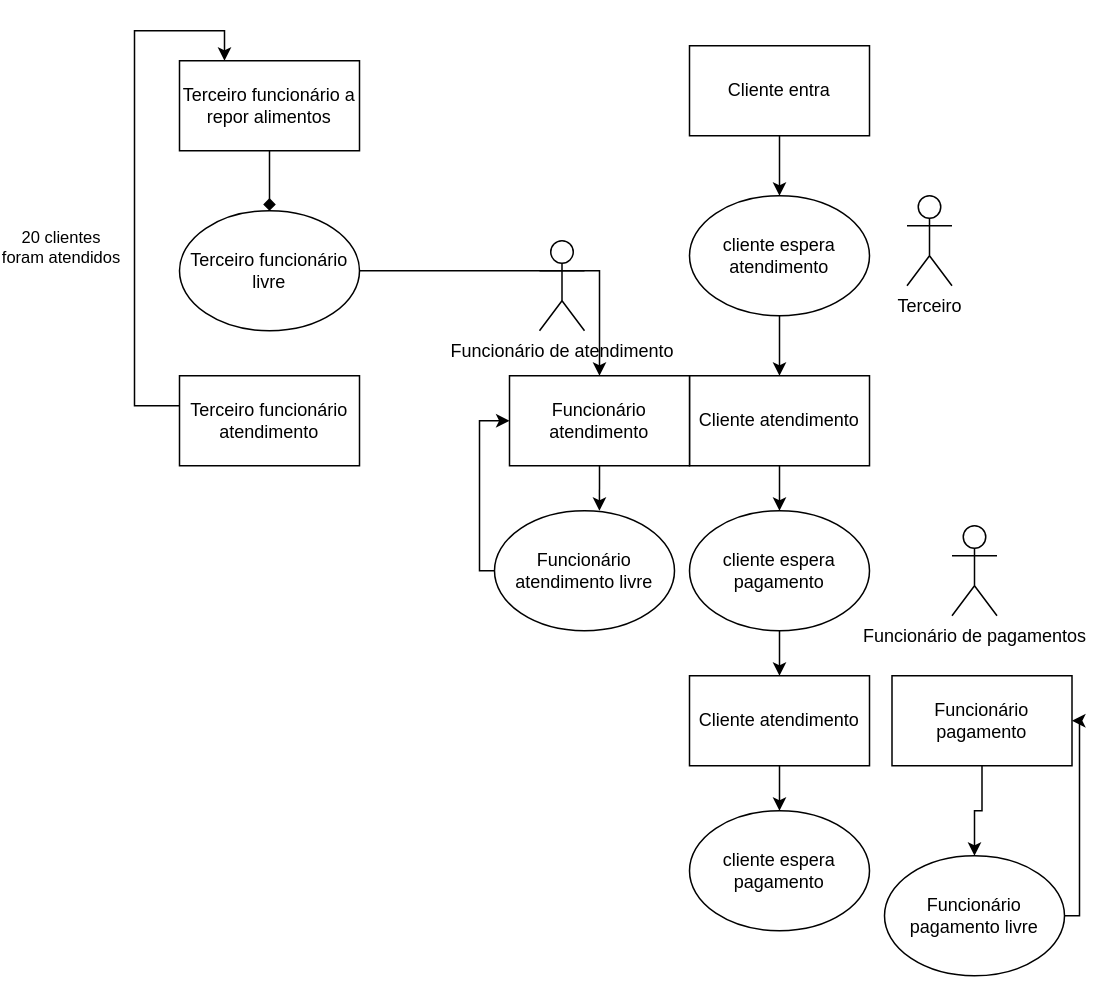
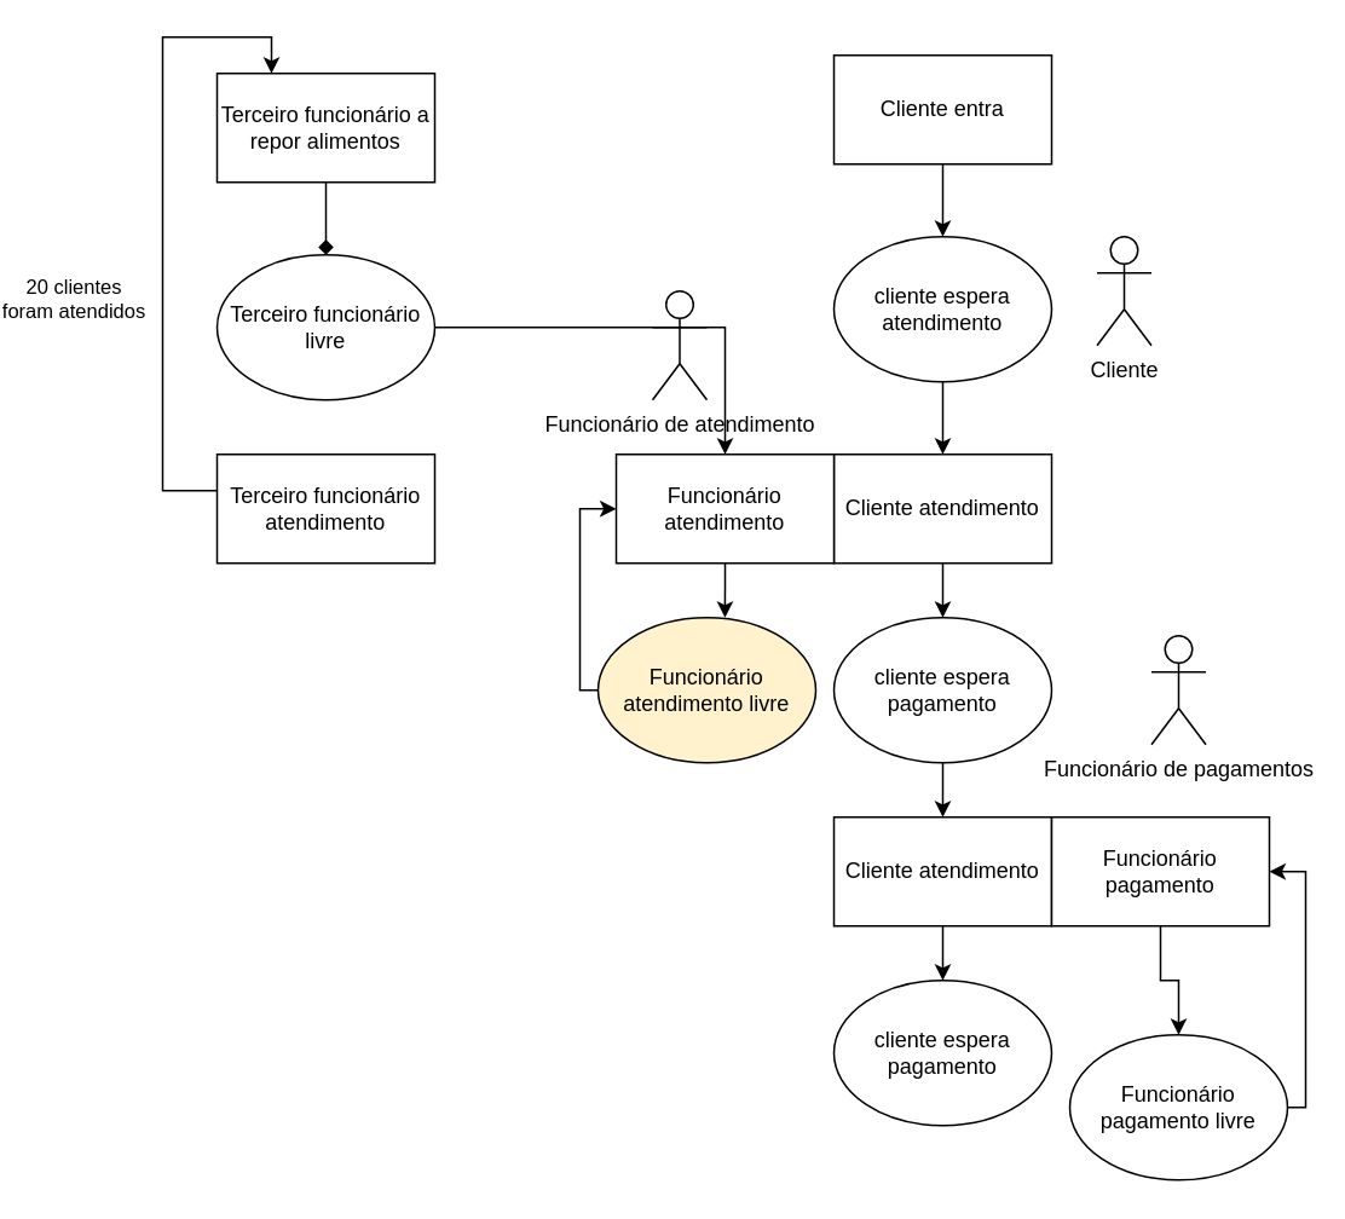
- <mxCell id="21" value="Terceiro" style="shape=umlActor;verticalLabelPosition=bottom;verticalAlign=top;html=1;outlineConnect=0;" vertex="1" parent="1"><mxGeometry x="535" y="130" width="30" height="60" as="geometry" /></mxCell>
+ <mxCell id="21" value="Cliente" style="shape=umlActor;verticalLabelPosition=bottom;verticalAlign=top;html=1;outlineConnect=0;" vertex="1" parent="1"><mxGeometry x="535" y="130" width="30" height="60" as="geometry" /></mxCell>
- <mxCell id="12" value="Funcionário atendimento livre" style="ellipse;whiteSpace=wrap;html=1;" vertex="1" parent="1"><mxGeometry x="260" y="340" width="120" height="80" as="geometry" /></mxCell>
+ <mxCell id="12" value="Funcionário atendimento livre" style="ellipse;whiteSpace=wrap;html=1;fillColor=#fff2cc;" vertex="1" parent="1"><mxGeometry x="260" y="340" width="120" height="80" as="geometry" /></mxCell>
- <mxCell id="16" value="Funcionário pagamento" style="rounded=0;whiteSpace=wrap;html=1;" vertex="1" parent="1"><mxGeometry x="525" y="450" width="120" height="60" as="geometry" /></mxCell>
+ <mxCell id="16" value="Funcionário pagamento" style="rounded=0;whiteSpace=wrap;html=1;" vertex="1" parent="1"><mxGeometry x="510" y="450" width="120" height="60" as="geometry" /></mxCell>
